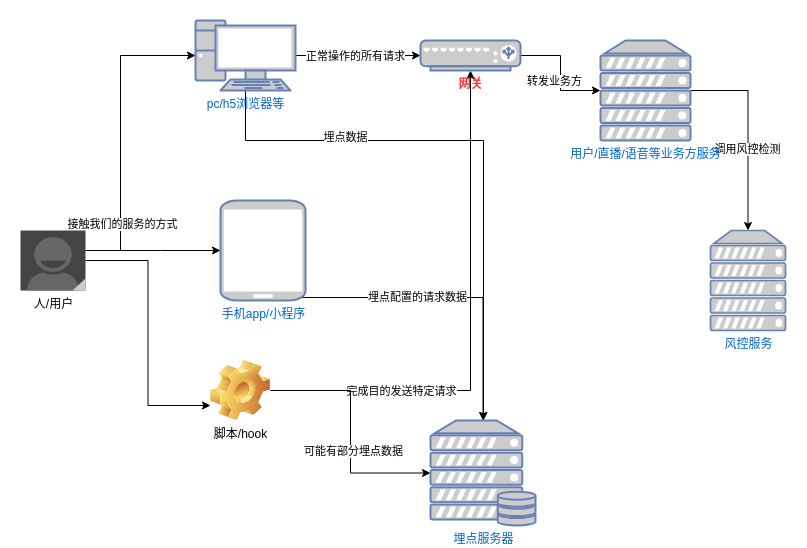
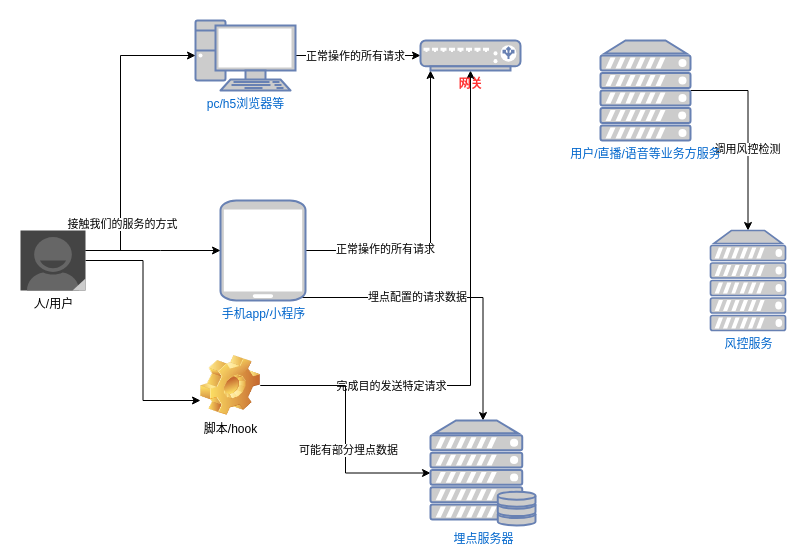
- <mxCell id="23" style="edgeStyle=orthogonalEdgeStyle;rounded=0;orthogonalLoop=1;jettySize=auto;html=1;" edge="1" parent="1" source="25" target="28"><mxGeometry relative="1" as="geometry" /></mxCell>
- <mxCell id="24" value="转发业务方" style="edgeLabel;html=1;align=center;verticalAlign=middle;resizable=0;points=[];" vertex="1" connectable="0" parent="23"><mxGeometry x="-0.426" y="-1" relative="1" as="geometry"><mxPoint y="24" as="offset" /></mxGeometry></mxCell>
- <mxCell id="9" style="edgeStyle=orthogonalEdgeStyle;rounded=0;orthogonalLoop=1;jettySize=auto;html=1;" edge="1" parent="1" source="11" target="22"><mxGeometry relative="1" as="geometry"><Array as="points"><mxPoint x="245" y="140" /><mxPoint x="483" y="140" /></Array></mxGeometry></mxCell>
- <mxCell id="10" value="埋点数据" style="edgeLabel;html=1;align=center;verticalAlign=middle;resizable=0;points=[];" vertex="1" connectable="0" parent="9"><mxGeometry x="-0.475" y="4" relative="1" as="geometry"><mxPoint as="offset" /></mxGeometry></mxCell>
+ <mxCell id="2" style="edgeStyle=orthogonalEdgeStyle;rounded=0;orthogonalLoop=1;jettySize=auto;html=1;entryX=0.1;entryY=1;entryDx=0;entryDy=0;entryPerimeter=0;" edge="1" parent="1" source="6" target="25"><mxGeometry relative="1" as="geometry"><mxPoint x="400" y="110" as="targetPoint" /></mxGeometry></mxCell>
+ <mxCell id="3" value="正常操作的所有请求" style="edgeLabel;html=1;align=center;verticalAlign=middle;resizable=0;points=[];" vertex="1" connectable="0" parent="2"><mxGeometry x="-0.482" y="2" relative="1" as="geometry"><mxPoint as="offset" /></mxGeometry></mxCell>
- <mxCell id="21" value="脚本/hook" style="shape=image;html=1;verticalLabelPosition=bottom;verticalAlign=top;imageAspect=0;image=img/clipart/Gear_128x128.png" vertex="1" parent="1"><mxGeometry x="210" y="360" width="60" height="60" as="geometry" /></mxCell>
+ <mxCell id="21" value="脚本/hook" style="shape=image;html=1;verticalLabelPosition=bottom;verticalAlign=top;imageAspect=0;image=img/clipart/Gear_128x128.png" vertex="1" parent="1"><mxGeometry x="200" y="355" width="60" height="60" as="geometry" /></mxCell>
